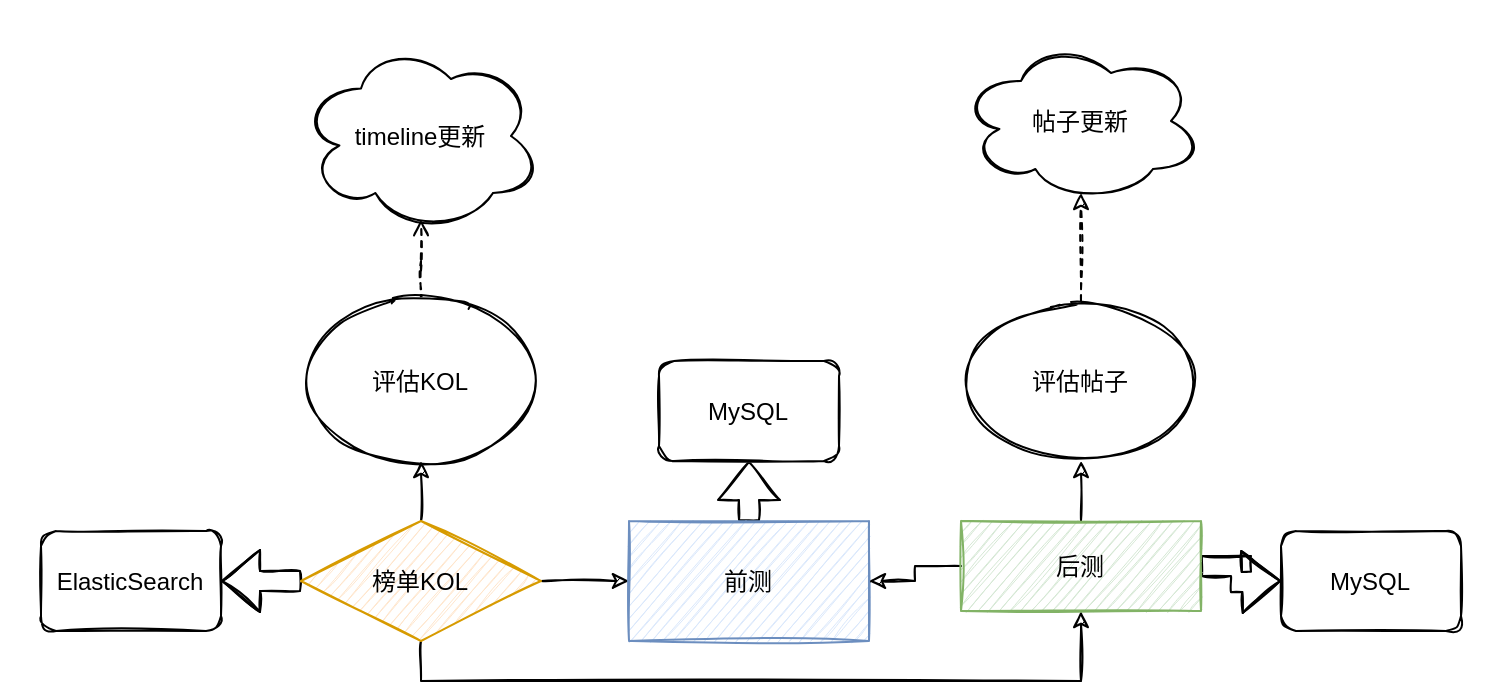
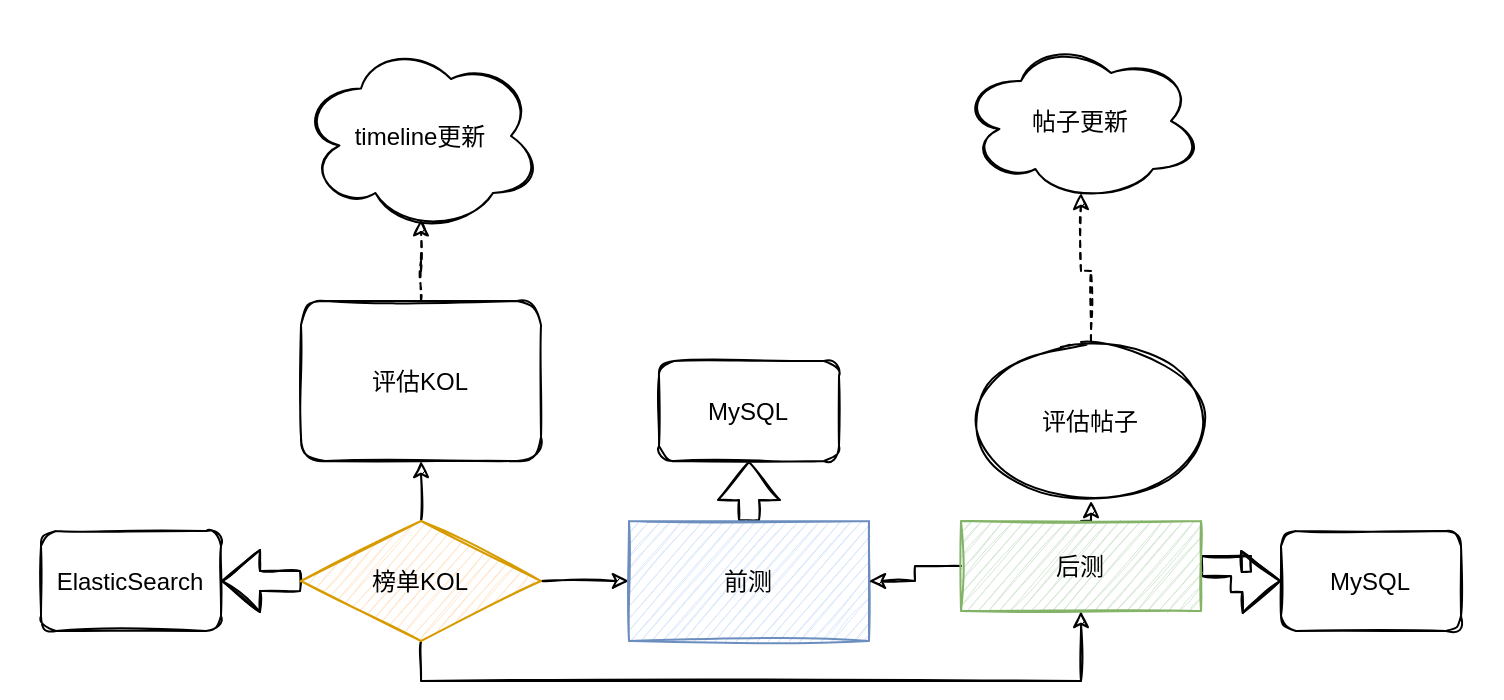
- <mxCell id="2" value="" style="edgeStyle=orthogonalEdgeStyle;rounded=0;orthogonalLoop=1;jettySize=auto;exitX=0.5;exitY=0;exitDx=0;exitDy=0;entryX=0.5;entryY=0.938;entryDx=0;entryDy=0;entryPerimeter=0;dashed=1;sketch=1;endArrow=open;" edge="1" parent="1" source="3" target="17"><mxGeometry relative="1" as="geometry" /></mxCell>
+ <mxCell id="2" value="" style="edgeStyle=orthogonalEdgeStyle;rounded=0;orthogonalLoop=1;jettySize=auto;exitX=0.5;exitY=0;exitDx=0;exitDy=0;entryX=0.5;entryY=0.938;entryDx=0;entryDy=0;entryPerimeter=0;dashed=1;sketch=1;" edge="1" parent="1" source="3" target="17"><mxGeometry relative="1" as="geometry" /></mxCell>
- <mxCell id="3" value="评估KOL" style="ellipse;sketch=1;" vertex="1" parent="1"><mxGeometry x="150" y="150" width="120" height="80" as="geometry" /></mxCell>
+ <mxCell id="3" value="评估KOL" style="sketch=1;rounded=1;" vertex="1" parent="1"><mxGeometry x="150" y="150" width="120" height="80" as="geometry" /></mxCell>
- <mxCell id="5" value="评估帖子" style="ellipse;sketch=1;" vertex="1" parent="1"><mxGeometry x="480" y="150" width="120" height="80" as="geometry" /></mxCell>
+ <mxCell id="5" value="评估帖子" style="ellipse;sketch=1;" vertex="1" parent="1"><mxGeometry x="485" y="170" width="120" height="80" as="geometry" /></mxCell>
